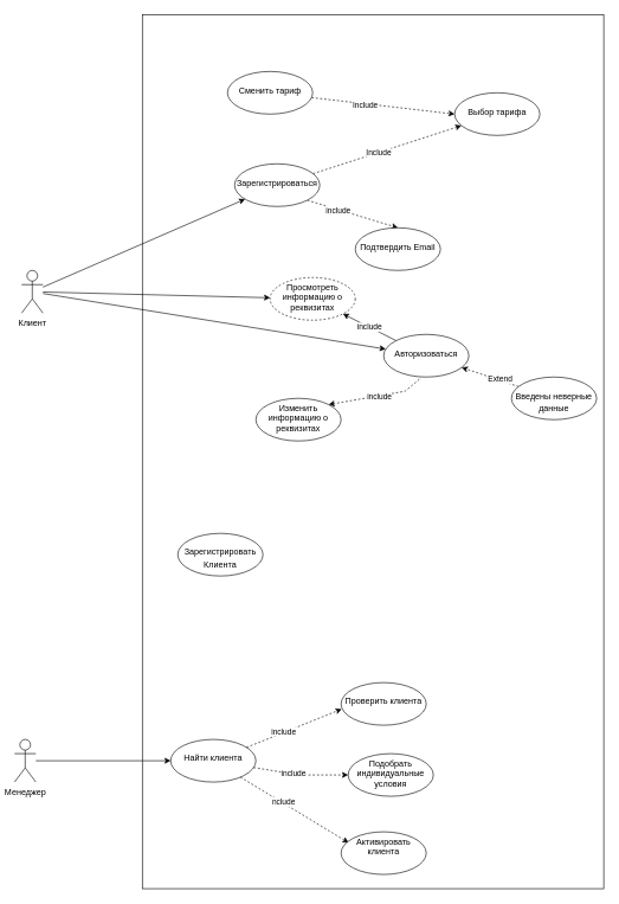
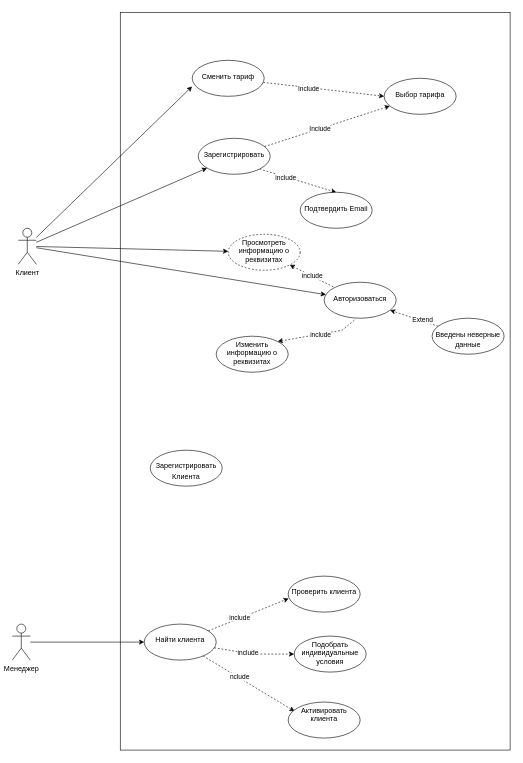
- <mxCell id="12" value="&lt;p style=&quot;line-height: 1.4&quot;&gt;Зарегистрироваться&lt;/p&gt;" style="ellipse;whiteSpace=wrap;html=1;verticalAlign=top;align=center;" parent="1" vertex="1"><mxGeometry x="330" y="230" width="120" height="60" as="geometry" /></mxCell>
+ <mxCell id="12" value="&lt;p style=&quot;line-height: 1.4&quot;&gt;Зарегистрировать&lt;/p&gt;" style="ellipse;whiteSpace=wrap;html=1;verticalAlign=top;align=center;" parent="1" vertex="1"><mxGeometry x="330" y="230" width="120" height="60" as="geometry" /></mxCell>
+ <mxCell id="6" style="edgeStyle=none;rounded=0;orthogonalLoop=1;jettySize=auto;html=1;entryX=-0.002;entryY=0.727;entryDx=0;entryDy=0;entryPerimeter=0;endArrow=classic;endFill=1;" parent="1" source="7" target="37" edge="1"><mxGeometry relative="1" as="geometry" /></mxCell>
- <mxCell id="29" style="edgeStyle=none;rounded=0;orthogonalLoop=1;jettySize=auto;html=1;dashed=0;endArrow=none;endFill=0;startArrow=classic;startFill=1;" parent="1" source="31" target="17" edge="1"><mxGeometry relative="1" as="geometry" /></mxCell>
+ <mxCell id="29" style="edgeStyle=none;rounded=0;orthogonalLoop=1;jettySize=auto;html=1;dashed=1;endArrow=none;endFill=0;startArrow=classic;startFill=1;" parent="1" source="31" target="17" edge="1"><mxGeometry relative="1" as="geometry" /></mxCell>
